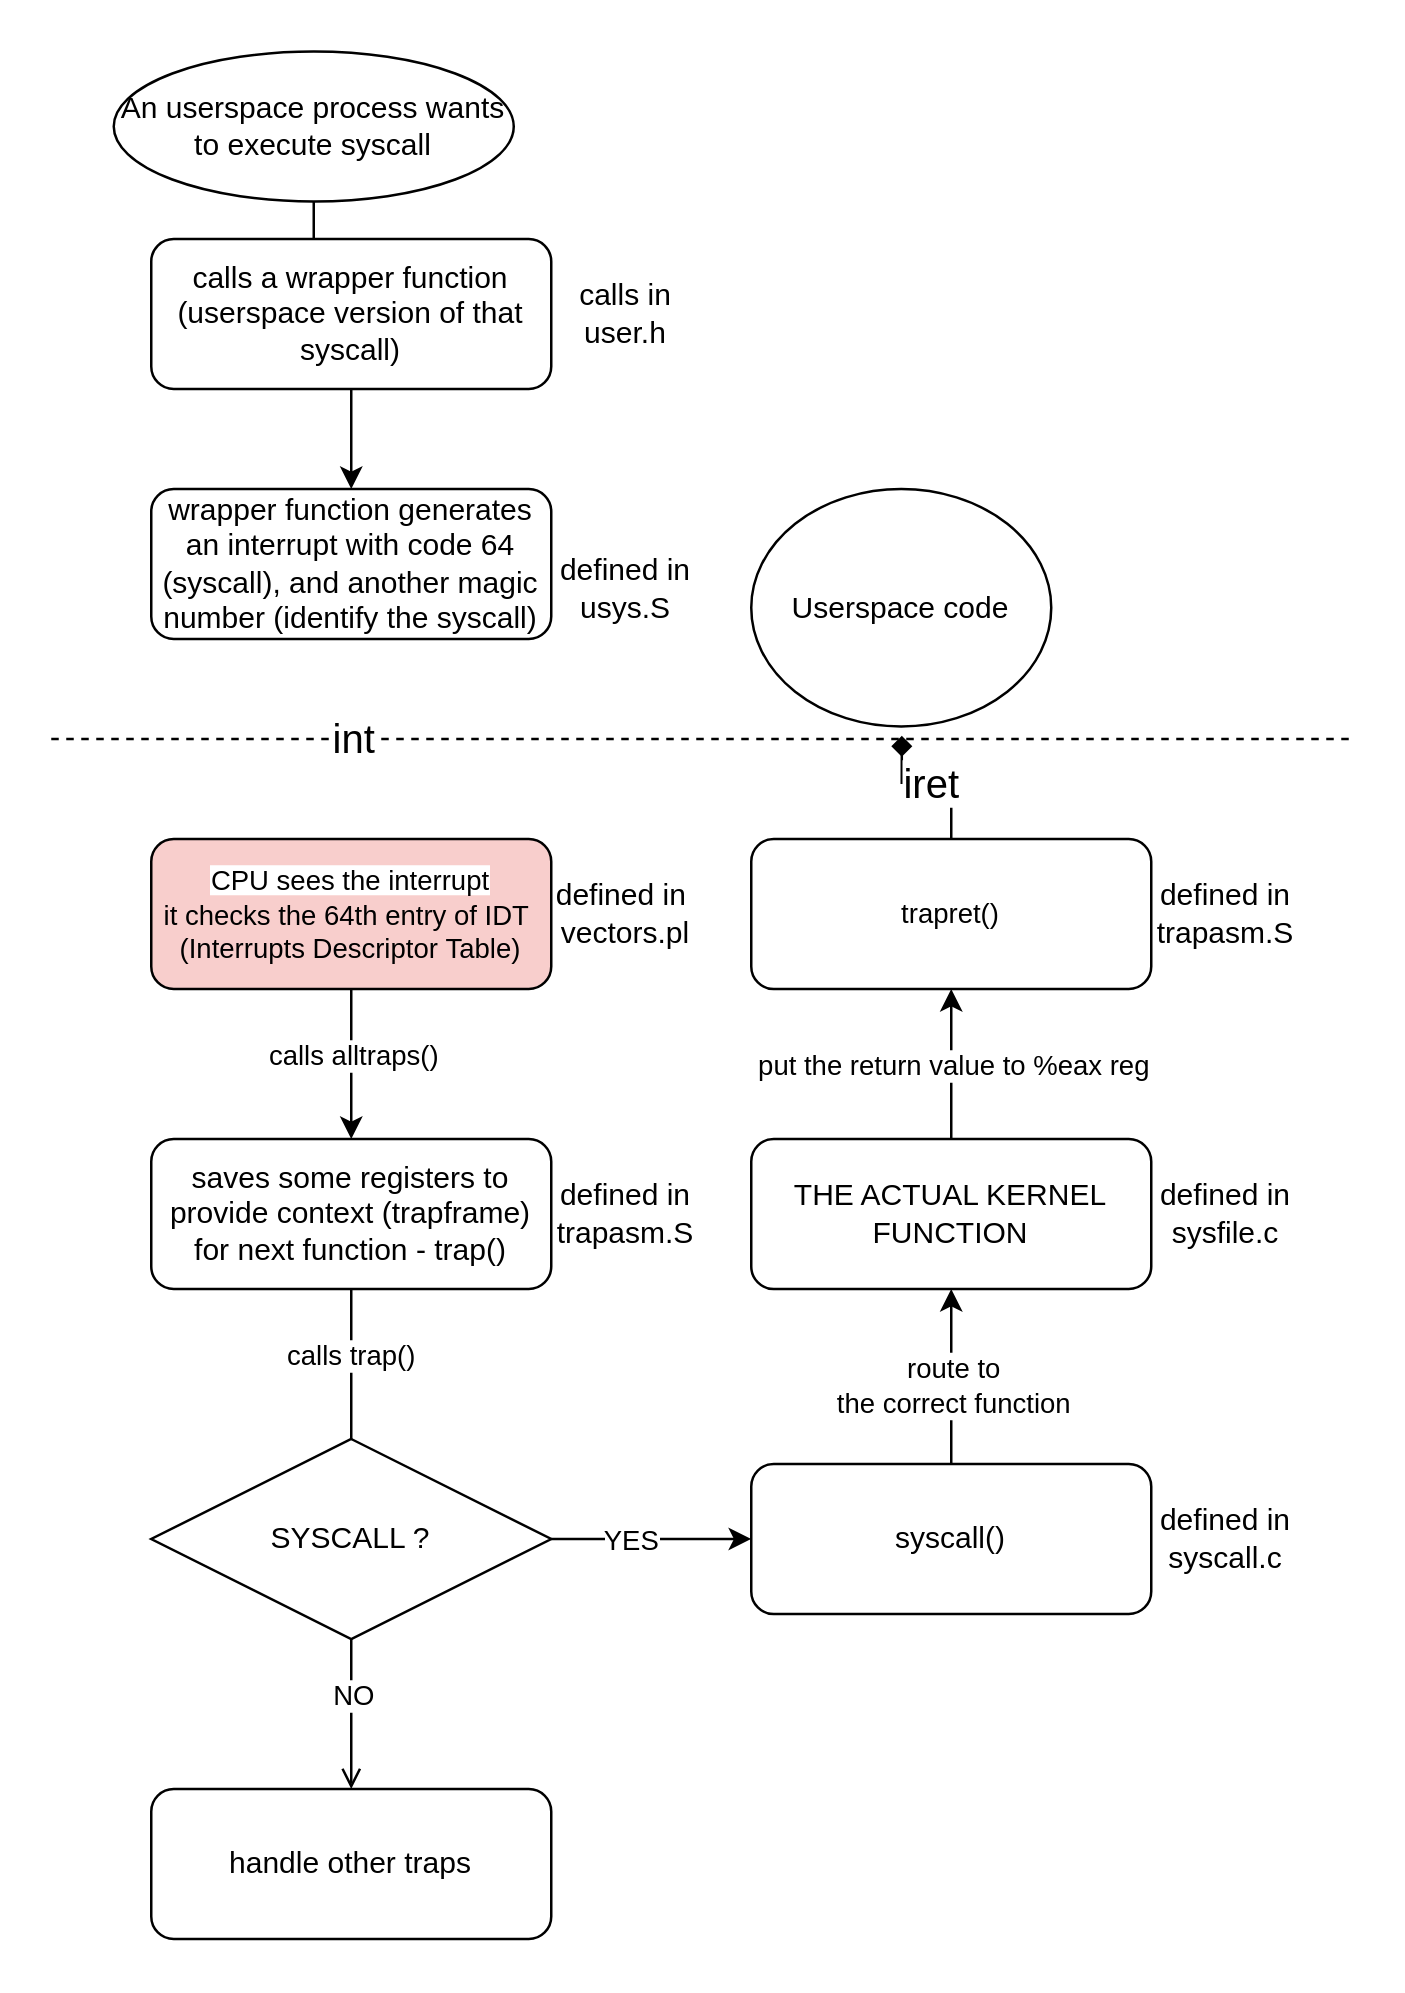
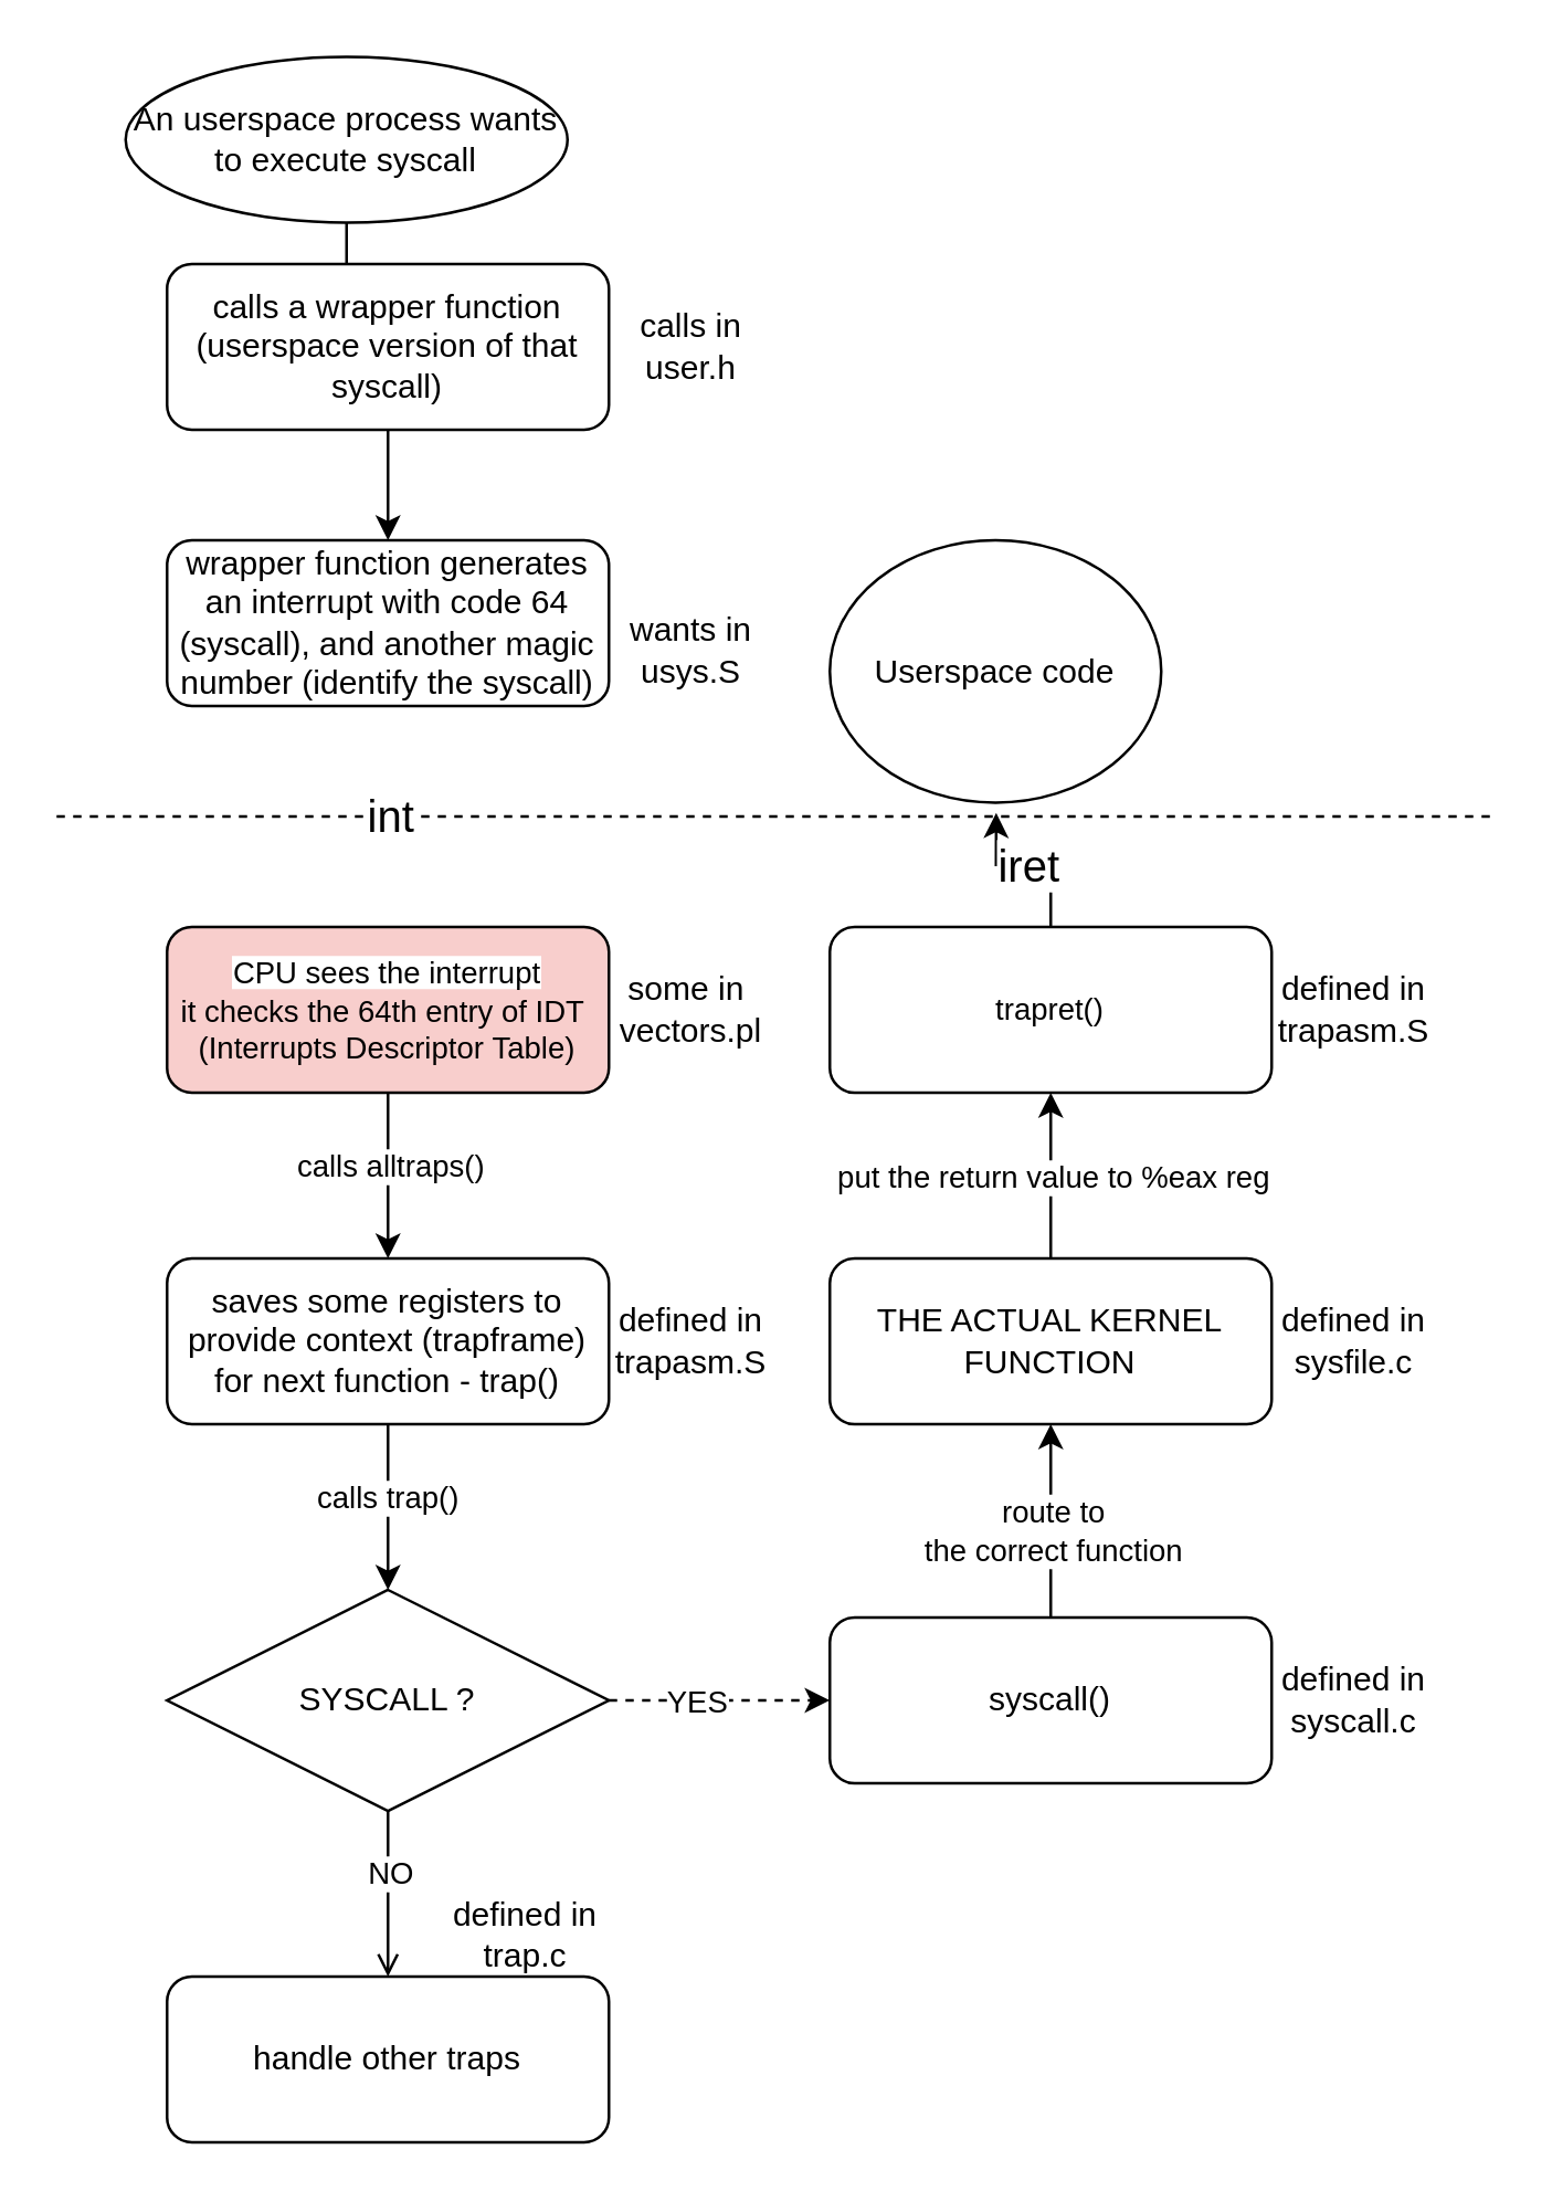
- <mxCell id="8" value="defined in usys.S" style="text;html=1;align=center;verticalAlign=middle;whiteSpace=wrap;rounded=0;" vertex="1" parent="1"><mxGeometry x="220" y="220" width="60" height="30" as="geometry" /></mxCell>
+ <mxCell id="8" value="wants in usys.S" style="text;html=1;align=center;verticalAlign=middle;whiteSpace=wrap;rounded=0;" vertex="1" parent="1"><mxGeometry x="220" y="220" width="60" height="30" as="geometry" /></mxCell>
- <mxCell id="35" style="edgeStyle=orthogonalEdgeStyle;rounded=0;orthogonalLoop=1;jettySize=auto;html=1;entryX=0.502;entryY=1.039;entryDx=0;entryDy=0;entryPerimeter=0;endArrow=diamond;" edge="1" parent="1" source="30" target="34"><mxGeometry relative="1" as="geometry" /></mxCell>
+ <mxCell id="35" style="edgeStyle=orthogonalEdgeStyle;rounded=0;orthogonalLoop=1;jettySize=auto;html=1;entryX=0.502;entryY=1.039;entryDx=0;entryDy=0;entryPerimeter=0;" edge="1" parent="1" source="30" target="34"><mxGeometry relative="1" as="geometry" /></mxCell>
- <mxCell id="33" value="defined in&amp;nbsp;&lt;div&gt;vectors.pl&lt;/div&gt;" style="text;html=1;align=center;verticalAlign=middle;whiteSpace=wrap;rounded=0;" vertex="1" parent="1"><mxGeometry x="220" y="350" width="60" height="30" as="geometry" /></mxCell>
+ <mxCell id="33" value="some in&amp;nbsp;&lt;div&gt;vectors.pl&lt;/div&gt;" style="text;html=1;align=center;verticalAlign=middle;whiteSpace=wrap;rounded=0;" vertex="1" parent="1"><mxGeometry x="220" y="350" width="60" height="30" as="geometry" /></mxCell>
- <mxCell id="13" style="edgeStyle=orthogonalEdgeStyle;rounded=0;orthogonalLoop=1;jettySize=auto;html=1;entryX=0.5;entryY=0;entryDx=0;entryDy=0;endArrow=none;" edge="1" parent="1" source="15" target="21"><mxGeometry relative="1" as="geometry"><mxPoint x="140" y="585" as="targetPoint" /></mxGeometry></mxCell>
+ <mxCell id="13" style="edgeStyle=orthogonalEdgeStyle;rounded=0;orthogonalLoop=1;jettySize=auto;html=1;entryX=0.5;entryY=0;entryDx=0;entryDy=0;" edge="1" parent="1" source="15" target="21"><mxGeometry relative="1" as="geometry"><mxPoint x="140" y="585" as="targetPoint" /></mxGeometry></mxCell>
- <mxCell id="17" style="edgeStyle=orthogonalEdgeStyle;rounded=0;orthogonalLoop=1;jettySize=auto;html=1;exitX=1;exitY=0.5;exitDx=0;exitDy=0;entryX=0;entryY=0.5;entryDx=0;entryDy=0;" edge="1" parent="1" source="21" target="24"><mxGeometry relative="1" as="geometry" /></mxCell>
+ <mxCell id="17" style="edgeStyle=orthogonalEdgeStyle;rounded=0;orthogonalLoop=1;jettySize=auto;html=1;exitX=1;exitY=0.5;exitDx=0;exitDy=0;entryX=0;entryY=0.5;entryDx=0;entryDy=0;dashed=1;" edge="1" parent="1" source="21" target="24"><mxGeometry relative="1" as="geometry" /></mxCell>
+ <mxCell id="38" value="defined in trap.c" style="text;html=1;align=center;verticalAlign=middle;whiteSpace=wrap;rounded=0;" vertex="1" parent="1"><mxGeometry x="160" y="685" width="60" height="30" as="geometry" /></mxCell>
